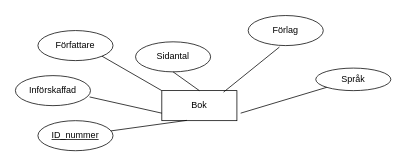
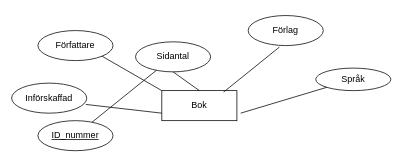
- <mxCell id="6" value="Införskaffad" style="ellipse;whiteSpace=wrap;html=1;align=center;" parent="1" vertex="1"><mxGeometry x="20" y="100" width="100" height="40" as="geometry" /></mxCell>
+ <mxCell id="6" value="Införskaffad" style="ellipse;whiteSpace=wrap;html=1;align=center;" parent="1" vertex="1"><mxGeometry x="15" y="110" width="100" height="40" as="geometry" /></mxCell>
- <mxCell id="14" value="" style="endArrow=none;html=1;rounded=0;entryX=0.334;entryY=0.99;entryDx=0;entryDy=0;entryPerimeter=0;" edge="1" parent="1" source="13" target="2"><mxGeometry relative="1" as="geometry"><mxPoint x="150" y="200" as="sourcePoint" /><mxPoint x="310" y="200" as="targetPoint" /></mxGeometry></mxCell>
+ <mxCell id="14" value="" style="endArrow=none;html=1;rounded=0;" edge="1" parent="1" source="13" target="4"><mxGeometry relative="1" as="geometry"><mxPoint x="150" y="200" as="sourcePoint" /><mxPoint x="310" y="200" as="targetPoint" /></mxGeometry></mxCell>
